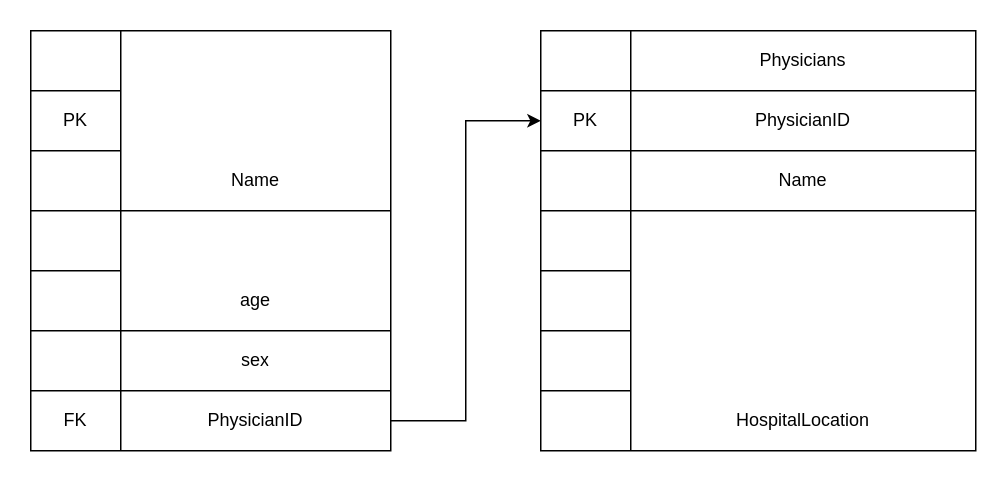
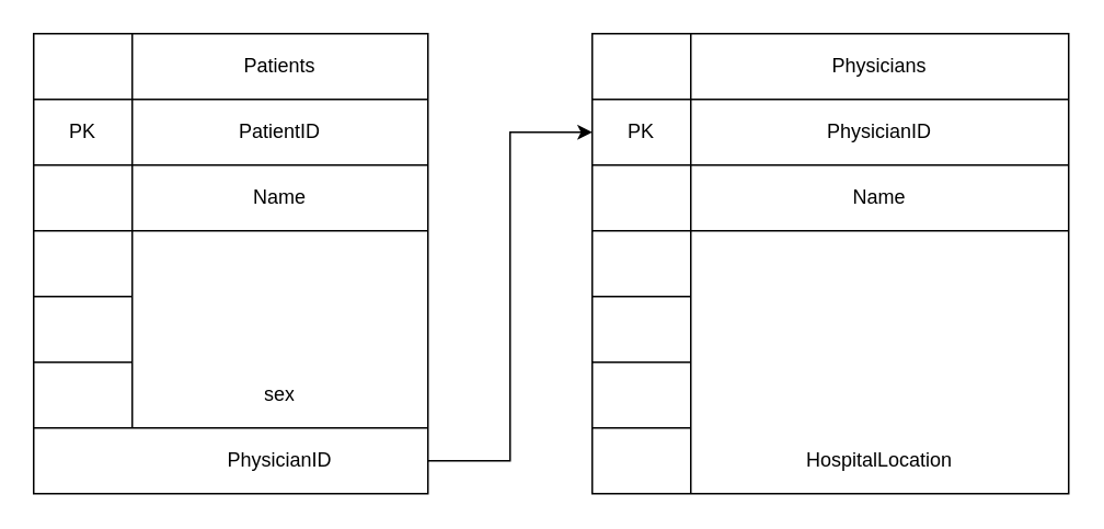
+ <mxCell id="5" value="Patients" style="shape=partialRectangle;html=1;whiteSpace=wrap;connectable=0;overflow=hidden;fillColor=none;top=0;left=0;bottom=0;right=0;" vertex="1" parent="3"><mxGeometry x="60" width="180" height="40" as="geometry" /></mxCell>
+ <mxCell id="8" value="PatientID" style="shape=partialRectangle;html=1;whiteSpace=wrap;connectable=0;overflow=hidden;fillColor=none;top=0;left=0;bottom=0;right=0;" vertex="1" parent="6"><mxGeometry x="60" width="180" height="40" as="geometry" /></mxCell>
- <mxCell id="16" value="age" style="shape=partialRectangle;html=1;whiteSpace=wrap;connectable=0;overflow=hidden;fillColor=none;top=0;left=0;bottom=0;right=0;" vertex="1" parent="14"><mxGeometry x="60" width="180" height="40" as="geometry" /></mxCell>
- <mxCell id="21" value="FK" style="shape=partialRectangle;html=1;whiteSpace=wrap;connectable=0;overflow=hidden;fillColor=none;top=0;left=0;bottom=0;right=0;" vertex="1" parent="20"><mxGeometry width="60" height="40" as="geometry" /></mxCell>
